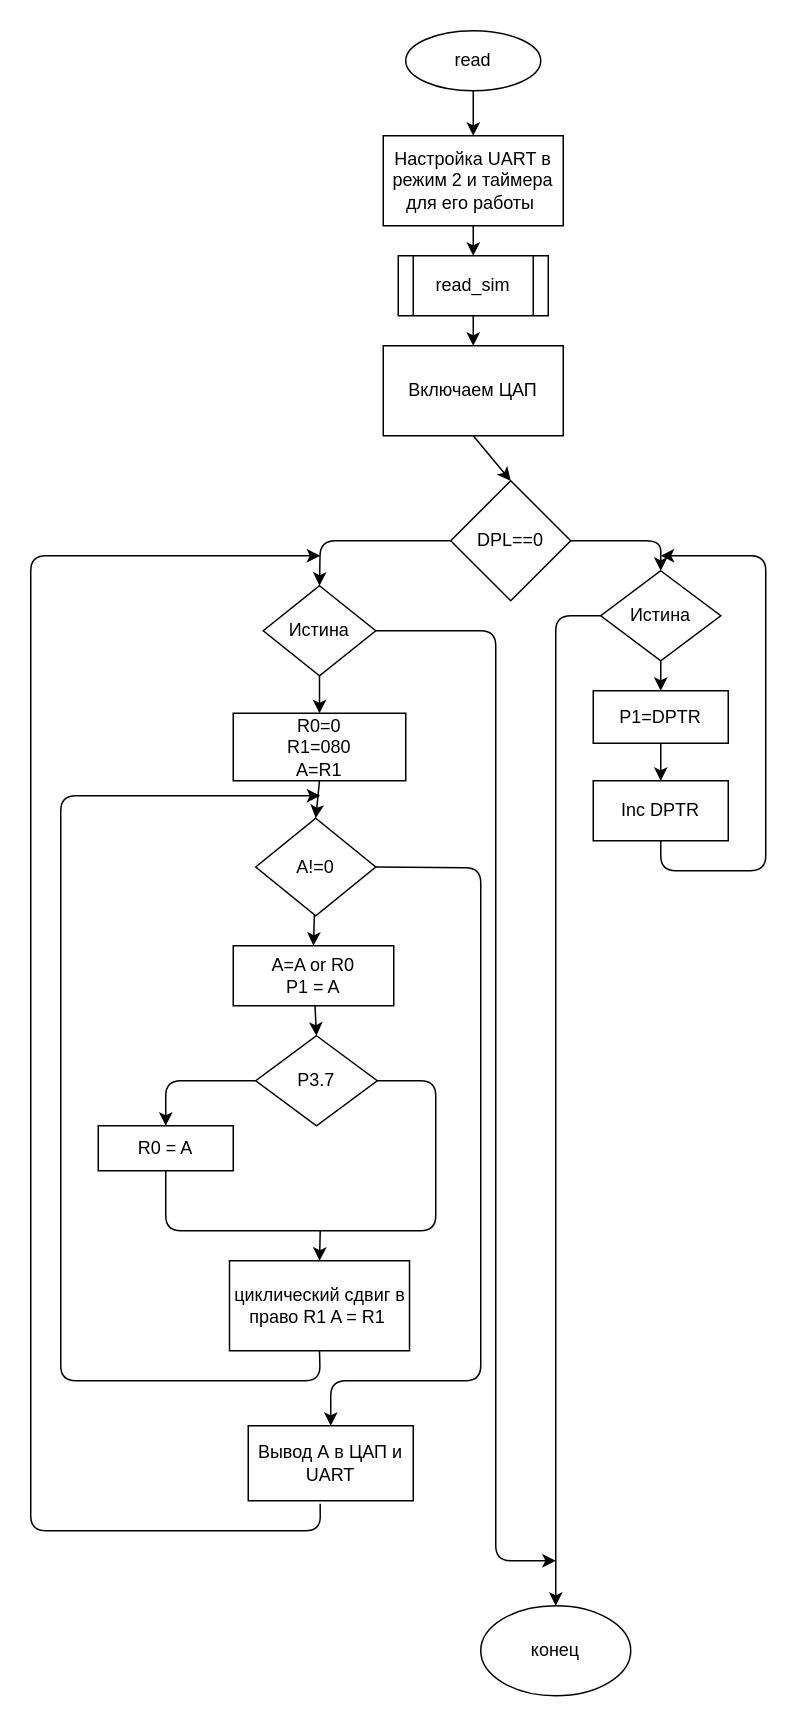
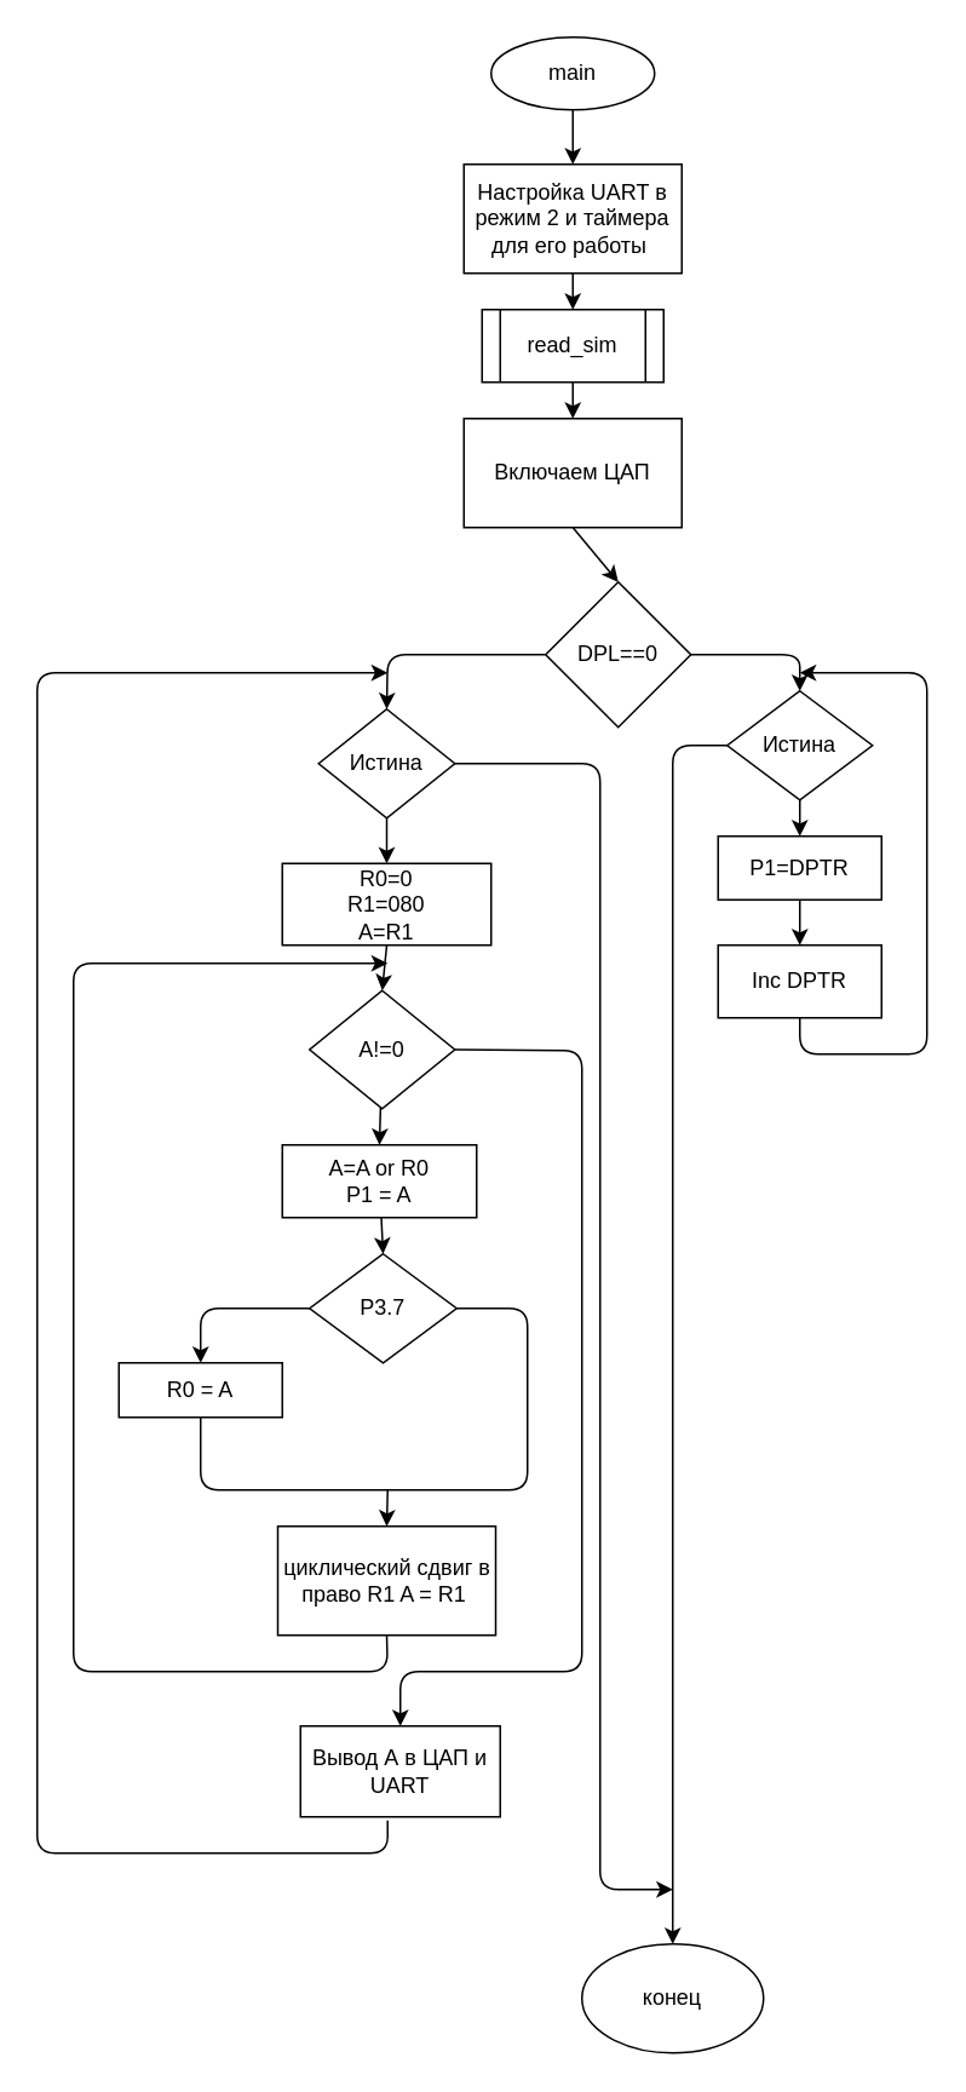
- <mxCell id="2" value="read" style="ellipse;whiteSpace=wrap;html=1;" vertex="1" parent="1"><mxGeometry x="270" y="20" width="90" height="40" as="geometry" /></mxCell>
+ <mxCell id="2" value="main" style="ellipse;whiteSpace=wrap;html=1;" vertex="1" parent="1"><mxGeometry x="270" y="20" width="90" height="40" as="geometry" /></mxCell>
